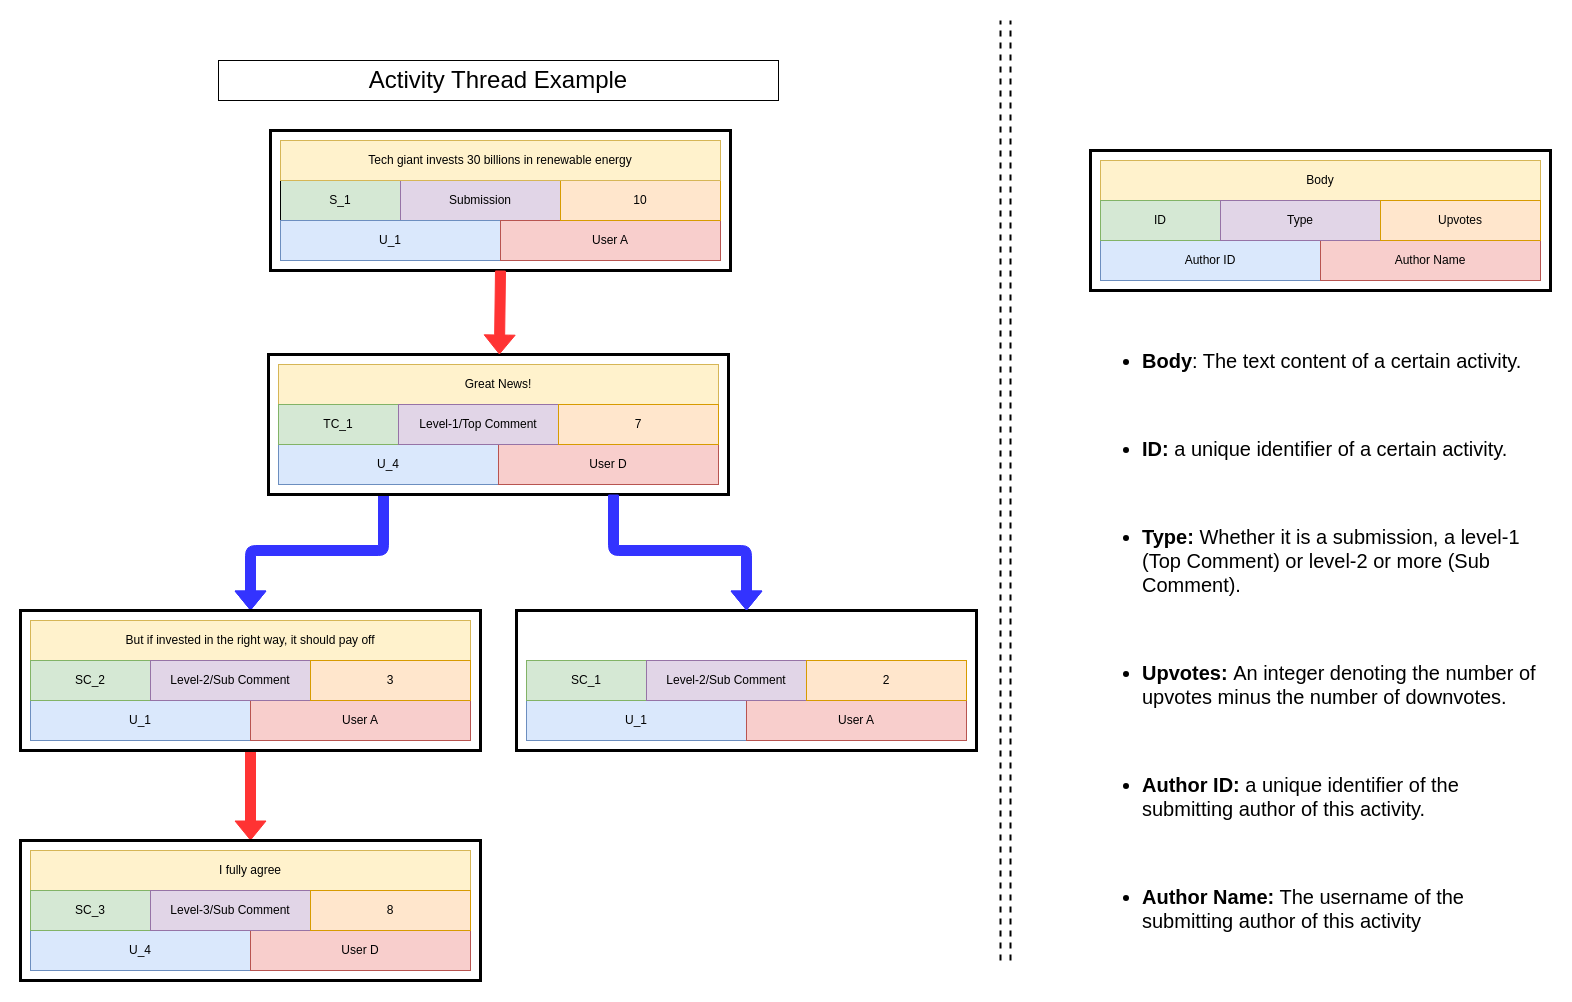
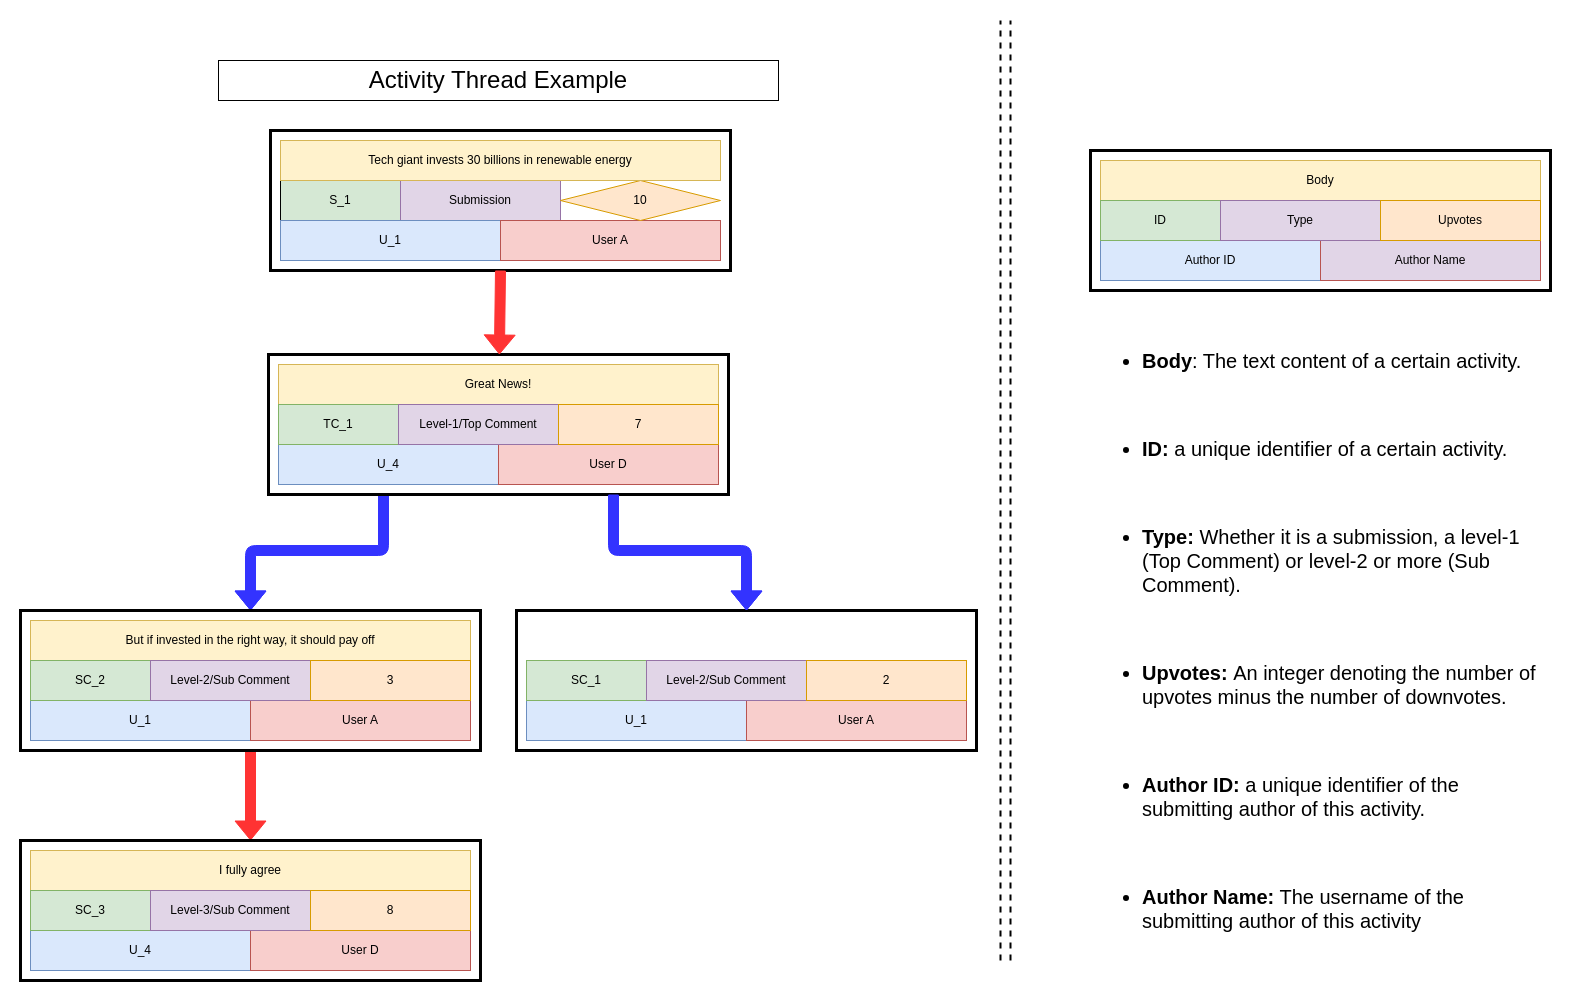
- <mxCell id="20" value="10" style="rounded=0;whiteSpace=wrap;html=1;strokeColor=#d79b00;fillColor=#ffe6cc;labelBorderColor=none;" parent="1" vertex="1"><mxGeometry x="560" y="180" width="160" height="40" as="geometry" /></mxCell>
+ <mxCell id="20" value="10" style="rhombus;whiteSpace=wrap;html=1;strokeColor=#d79b00;fillColor=#ffe6cc;labelBorderColor=none;" parent="1" vertex="1"><mxGeometry x="560" y="180" width="160" height="40" as="geometry" /></mxCell>
- <mxCell id="19" value="Author Name" style="rounded=0;whiteSpace=wrap;html=1;strokeColor=#b85450;fillColor=#f8cecc;" parent="1" vertex="1"><mxGeometry x="1320" y="240" width="220" height="40" as="geometry" /></mxCell>
+ <mxCell id="19" value="Author Name" style="rounded=0;whiteSpace=wrap;html=1;strokeColor=#b85450;fillColor=#e1d5e7;" parent="1" vertex="1"><mxGeometry x="1320" y="240" width="220" height="40" as="geometry" /></mxCell>
